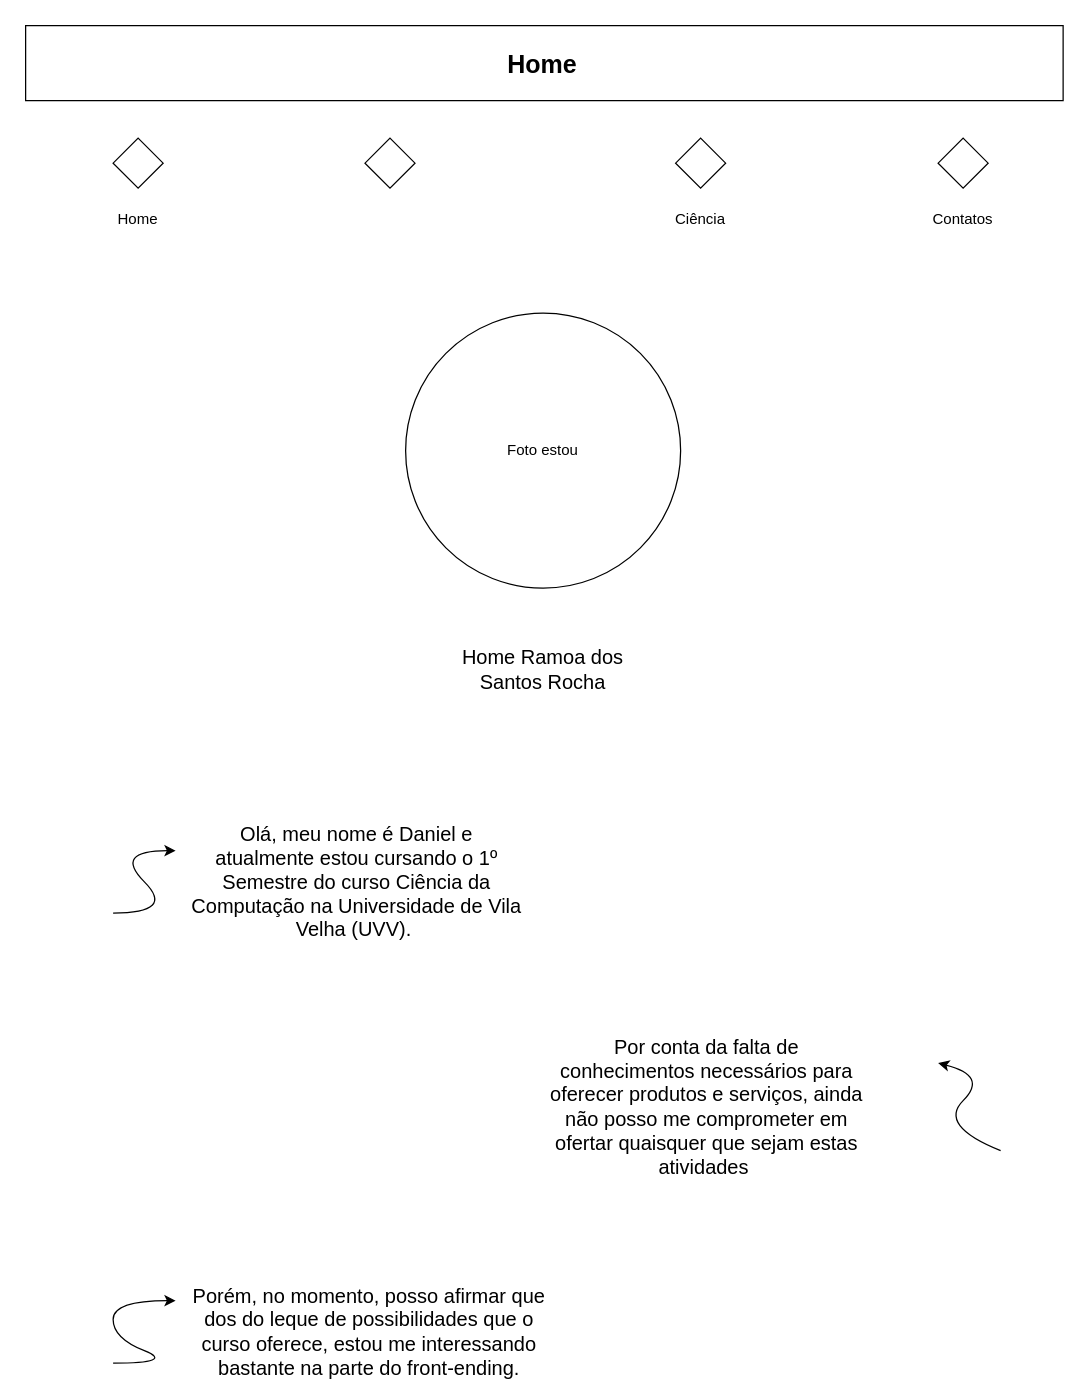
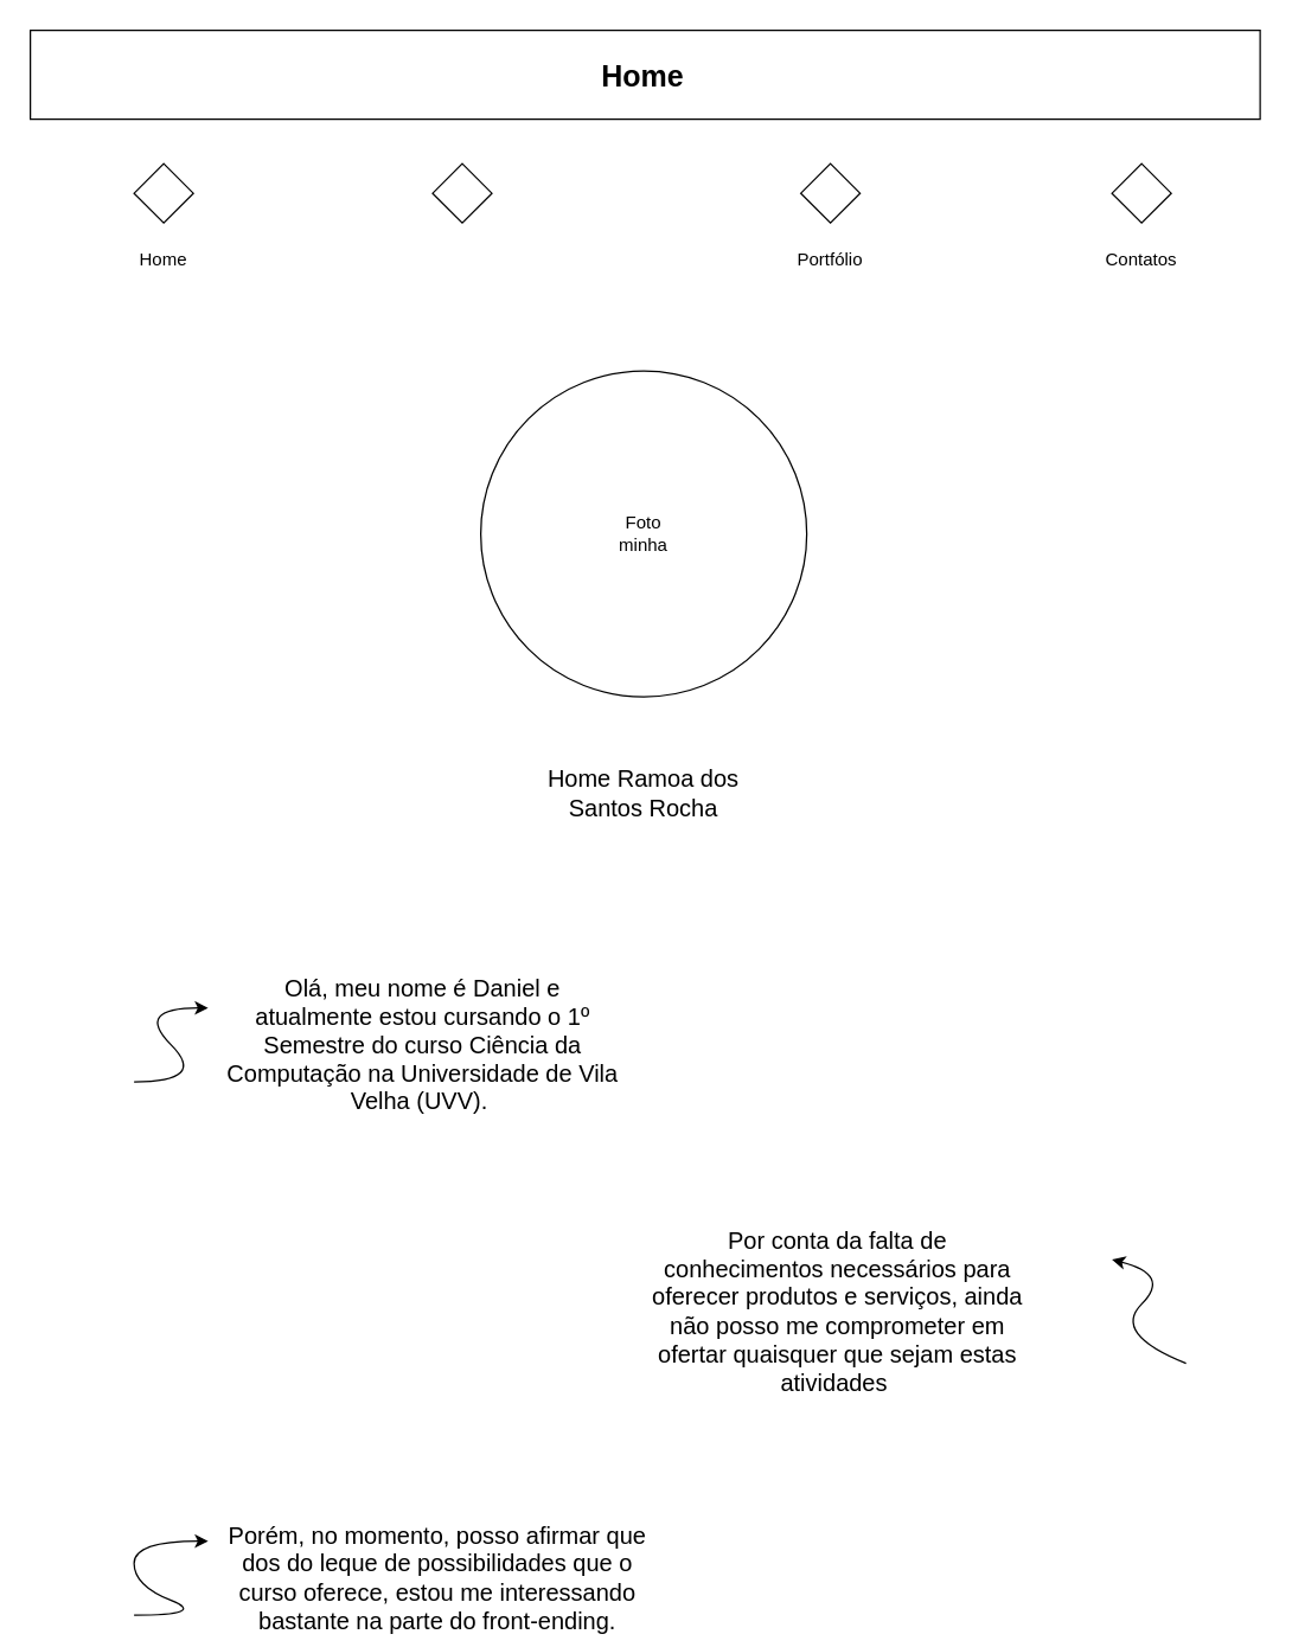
- <mxCell id="21" value="Ciência" style="text;html=1;align=center;verticalAlign=middle;whiteSpace=wrap;rounded=0;" parent="15" vertex="1"><mxGeometry x="450" y="50" width="60" height="30" as="geometry" /></mxCell>
+ <mxCell id="21" value="Portfólio" style="text;html=1;align=center;verticalAlign=middle;whiteSpace=wrap;rounded=0;" parent="15" vertex="1"><mxGeometry x="450" y="50" width="60" height="30" as="geometry" /></mxCell>
- <mxCell id="5" value="Foto estou" style="text;html=1;align=center;verticalAlign=middle;whiteSpace=wrap;rounded=0;" parent="3" vertex="1"><mxGeometry x="80" y="95" width="60" height="30" as="geometry" /></mxCell>
+ <mxCell id="5" value="Foto minha" style="text;html=1;align=center;verticalAlign=middle;whiteSpace=wrap;rounded=0;" parent="3" vertex="1"><mxGeometry x="80" y="95" width="60" height="30" as="geometry" /></mxCell>
